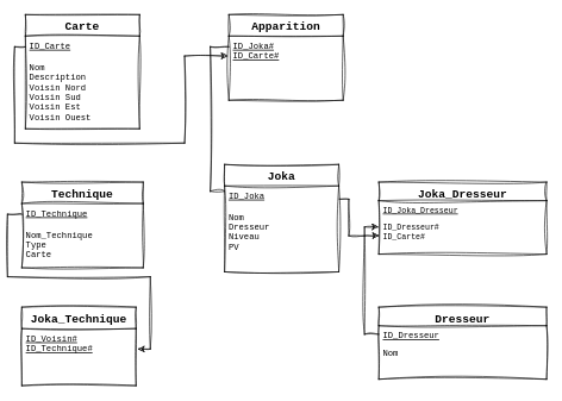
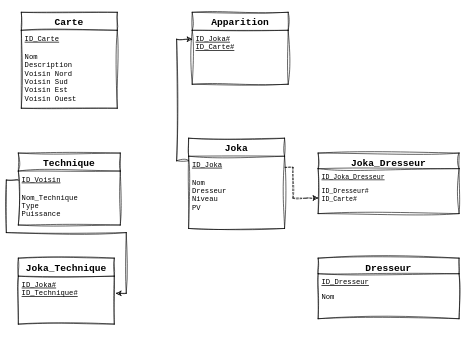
- <mxCell id="2" style="edgeStyle=orthogonalEdgeStyle;rounded=0;orthogonalLoop=1;jettySize=auto;html=1;exitX=0;exitY=0.25;exitDx=0;exitDy=0;entryX=0;entryY=0.5;entryDx=0;entryDy=0;sketch=1;curveFitting=1;jiggle=2;endArrow=none;" parent="1" source="3" target="18" edge="1"><mxGeometry relative="1" as="geometry" /></mxCell>
+ <mxCell id="2" style="edgeStyle=orthogonalEdgeStyle;rounded=0;orthogonalLoop=1;jettySize=auto;html=1;exitX=0;exitY=0.25;exitDx=0;exitDy=0;entryX=0;entryY=0.5;entryDx=0;entryDy=0;sketch=1;curveFitting=1;jiggle=2;" parent="1" source="3" target="18" edge="1"><mxGeometry relative="1" as="geometry" /></mxCell>
- <mxCell id="25" style="edgeStyle=orthogonalEdgeStyle;rounded=0;orthogonalLoop=1;jettySize=auto;html=1;entryX=-0.012;entryY=0.933;entryDx=0;entryDy=0;entryPerimeter=0;sketch=1;curveFitting=1;jiggle=2;" parent="1" source="15" target="18" edge="1"><mxGeometry relative="1" as="geometry"><Array as="points"><mxPoint x="20" y="65" /><mxPoint x="20" y="200" /><mxPoint x="258" y="200" /><mxPoint x="258" y="78" /></Array></mxGeometry></mxCell>
- <mxCell id="10" value="ID_Technique" style="text;align=left;verticalAlign=top;spacingLeft=4;spacingRight=4;overflow=hidden;rotatable=0;points=[[0,0.5],[1,0.5]];portConstraint=eastwest;fontFamily=Courier New;fontStyle=4;rounded=0;sketch=1;curveFitting=1;jiggle=2;" parent="9" vertex="1"><mxGeometry y="30" width="170" height="30" as="geometry" /></mxCell>
+ <mxCell id="10" value="ID_Voisin" style="text;align=left;verticalAlign=top;spacingLeft=4;spacingRight=4;overflow=hidden;rotatable=0;points=[[0,0.5],[1,0.5]];portConstraint=eastwest;fontFamily=Courier New;fontStyle=4;rounded=0;sketch=1;curveFitting=1;jiggle=2;" parent="9" vertex="1"><mxGeometry y="30" width="170" height="30" as="geometry" /></mxCell>
- <mxCell id="22" style="edgeStyle=orthogonalEdgeStyle;rounded=0;orthogonalLoop=1;jettySize=auto;html=1;entryX=0;entryY=0.5;entryDx=0;entryDy=0;sketch=1;curveFitting=1;jiggle=2;exitX=1.005;exitY=0.619;exitDx=0;exitDy=0;exitPerimeter=0;" parent="1" source="4" target="8" edge="1"><mxGeometry relative="1" as="geometry"><mxPoint x="480" y="278" as="sourcePoint" /><mxPoint x="509.89" y="294.756" as="targetPoint" /><Array as="points"><mxPoint x="488" y="279" /><mxPoint x="488" y="330" /><mxPoint x="510" y="330" /></Array></mxGeometry></mxCell>
+ <mxCell id="22" style="edgeStyle=orthogonalEdgeStyle;rounded=0;orthogonalLoop=1;jettySize=auto;html=1;entryX=0;entryY=0.5;entryDx=0;entryDy=0;sketch=1;curveFitting=1;jiggle=2;exitX=1.005;exitY=0.619;exitDx=0;exitDy=0;exitPerimeter=0;dashed=1;" parent="1" source="4" target="8" edge="1"><mxGeometry relative="1" as="geometry"><mxPoint x="480" y="278" as="sourcePoint" /><mxPoint x="509.89" y="294.756" as="targetPoint" /><Array as="points"><mxPoint x="488" y="279" /><mxPoint x="488" y="330" /><mxPoint x="510" y="330" /></Array></mxGeometry></mxCell>
- <mxCell id="11" value="Nom_Technique&#10;Type&#10;Carte" style="text;align=left;verticalAlign=top;spacingLeft=4;spacingRight=4;overflow=hidden;rotatable=0;points=[[0,0.5],[1,0.5]];portConstraint=eastwest;fontFamily=Courier New;fontStyle=0;rounded=0;sketch=1;curveFitting=1;jiggle=2;" parent="9" vertex="1"><mxGeometry y="60" width="170" height="60" as="geometry" /></mxCell>
+ <mxCell id="11" value="Nom_Technique&#10;Type&#10;Puissance" style="text;align=left;verticalAlign=top;spacingLeft=4;spacingRight=4;overflow=hidden;rotatable=0;points=[[0,0.5],[1,0.5]];portConstraint=eastwest;fontFamily=Courier New;fontStyle=0;rounded=0;sketch=1;curveFitting=1;jiggle=2;" parent="9" vertex="1"><mxGeometry y="60" width="170" height="60" as="geometry" /></mxCell>
- <mxCell id="23" style="edgeStyle=orthogonalEdgeStyle;rounded=0;orthogonalLoop=1;jettySize=auto;html=1;entryX=-0.003;entryY=0.256;entryDx=0;entryDy=0;entryPerimeter=0;sketch=1;curveFitting=1;jiggle=2;" parent="1" source="20" target="8" edge="1"><mxGeometry relative="1" as="geometry"><mxPoint x="510" y="310" as="targetPoint" /></mxGeometry></mxCell>
- <mxCell id="13" value="ID_Voisin#&#10;ID_Technique#" style="text;align=left;verticalAlign=top;spacingLeft=4;spacingRight=4;overflow=hidden;rotatable=0;points=[[0,0.5],[1,0.5]];portConstraint=eastwest;fontFamily=Courier New;fontStyle=4;rounded=0;sketch=1;curveFitting=1;jiggle=2;" parent="12" vertex="1"><mxGeometry y="30" width="160" height="80" as="geometry" /></mxCell>
+ <mxCell id="13" value="ID_Joka#&#10;ID_Technique#" style="text;align=left;verticalAlign=top;spacingLeft=4;spacingRight=4;overflow=hidden;rotatable=0;points=[[0,0.5],[1,0.5]];portConstraint=eastwest;fontFamily=Courier New;fontStyle=4;rounded=0;sketch=1;curveFitting=1;jiggle=2;" parent="12" vertex="1"><mxGeometry y="30" width="160" height="80" as="geometry" /></mxCell>
